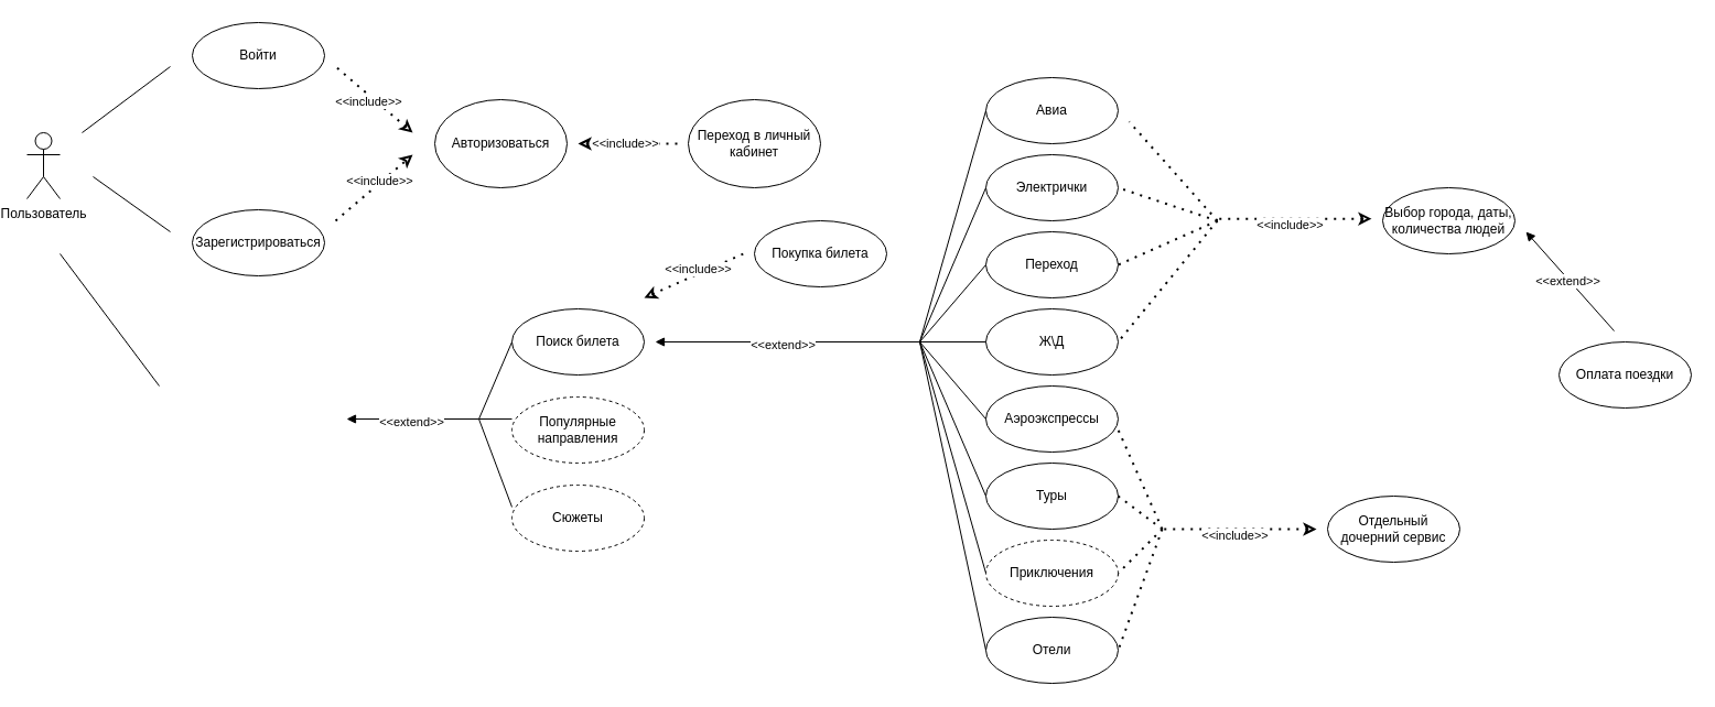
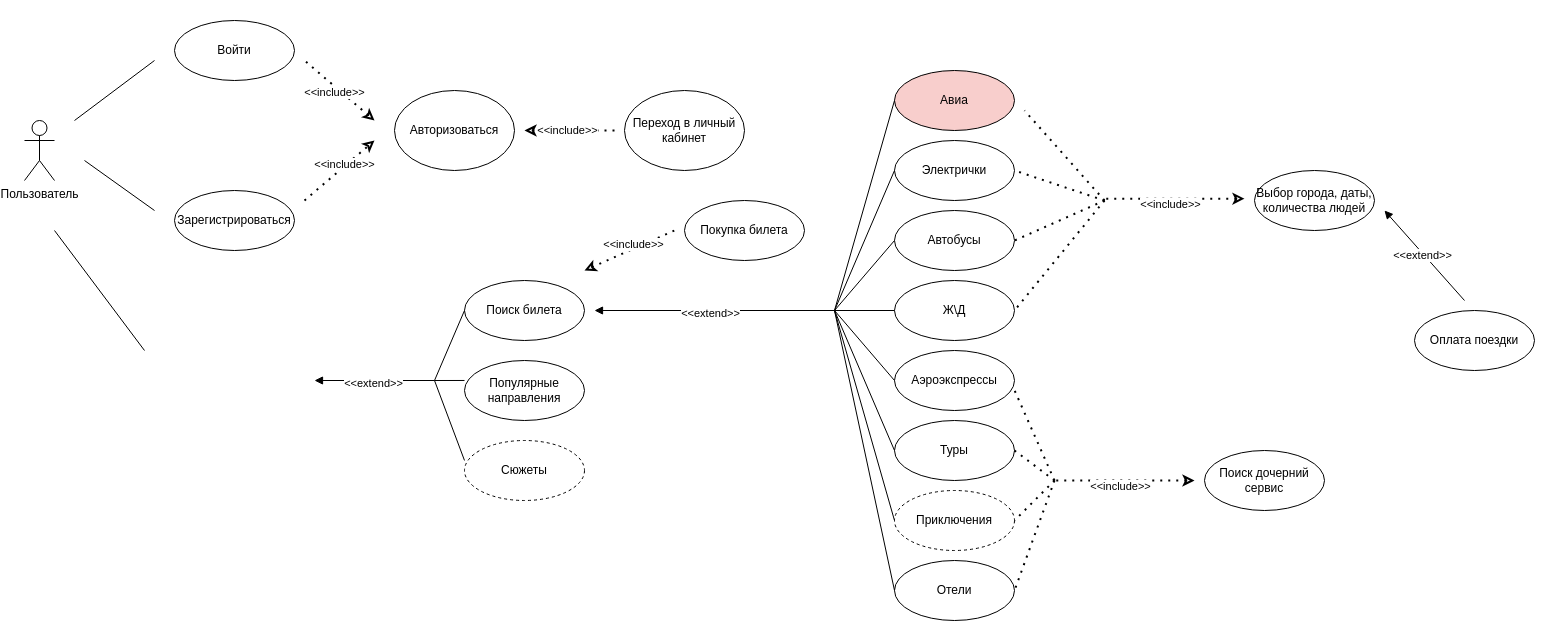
- <mxCell id="29" value="Авиа" style="ellipse;whiteSpace=wrap;html=1;" vertex="1" parent="1"><mxGeometry x="890" y="70" width="120" height="60" as="geometry" /></mxCell>
+ <mxCell id="29" value="Авиа" style="ellipse;whiteSpace=wrap;html=1;fillColor=#f8cecc;" vertex="1" parent="1"><mxGeometry x="890" y="70" width="120" height="60" as="geometry" /></mxCell>
- <mxCell id="31" value="Переход" style="ellipse;whiteSpace=wrap;html=1;" vertex="1" parent="1"><mxGeometry x="890" y="210" width="120" height="60" as="geometry" /></mxCell>
+ <mxCell id="31" value="Автобусы" style="ellipse;whiteSpace=wrap;html=1;" vertex="1" parent="1"><mxGeometry x="890" y="210" width="120" height="60" as="geometry" /></mxCell>
- <mxCell id="19" value="Популярные направления" style="ellipse;whiteSpace=wrap;html=1;dashed=1;" vertex="1" parent="1"><mxGeometry x="460" y="360" width="120" height="60" as="geometry" /></mxCell>
+ <mxCell id="19" value="Популярные направления" style="ellipse;whiteSpace=wrap;html=1;" vertex="1" parent="1"><mxGeometry x="460" y="360" width="120" height="60" as="geometry" /></mxCell>
- <mxCell id="51" value="Отдельный дочерний сервис" style="ellipse;whiteSpace=wrap;html=1;" vertex="1" parent="1"><mxGeometry x="1200" y="450" width="120" height="60" as="geometry" /></mxCell>
+ <mxCell id="51" value="Поиск дочерний сервис" style="ellipse;whiteSpace=wrap;html=1;" vertex="1" parent="1"><mxGeometry x="1200" y="450" width="120" height="60" as="geometry" /></mxCell>
